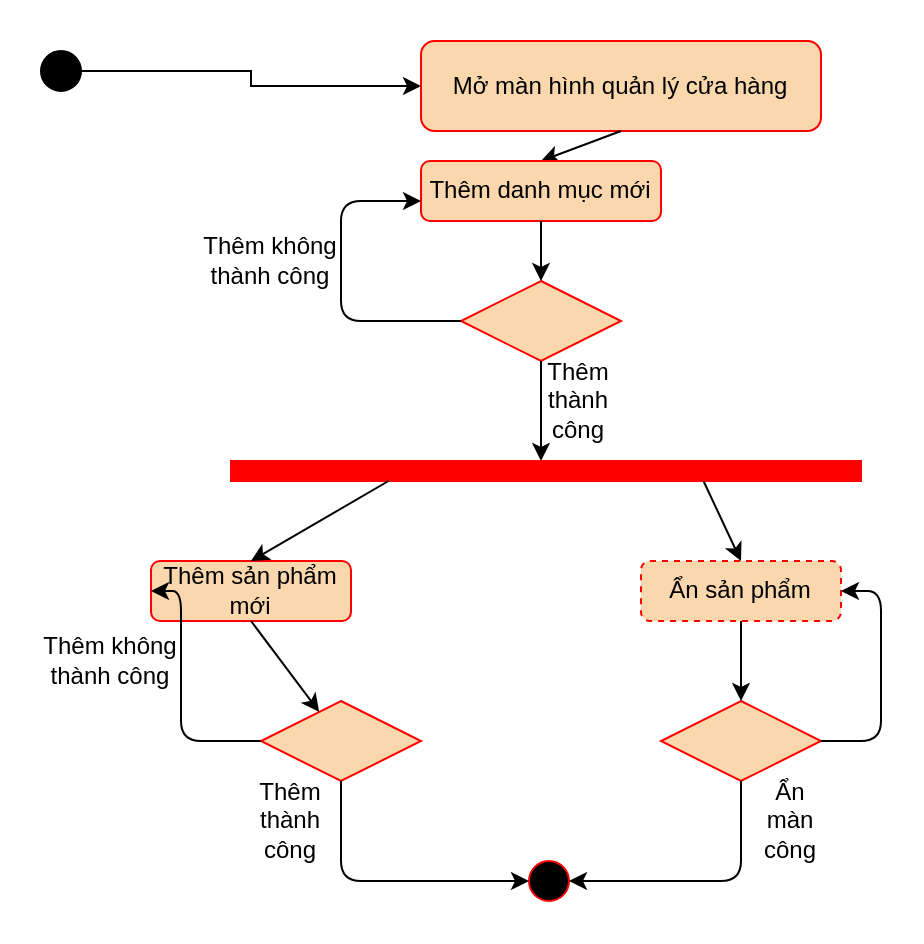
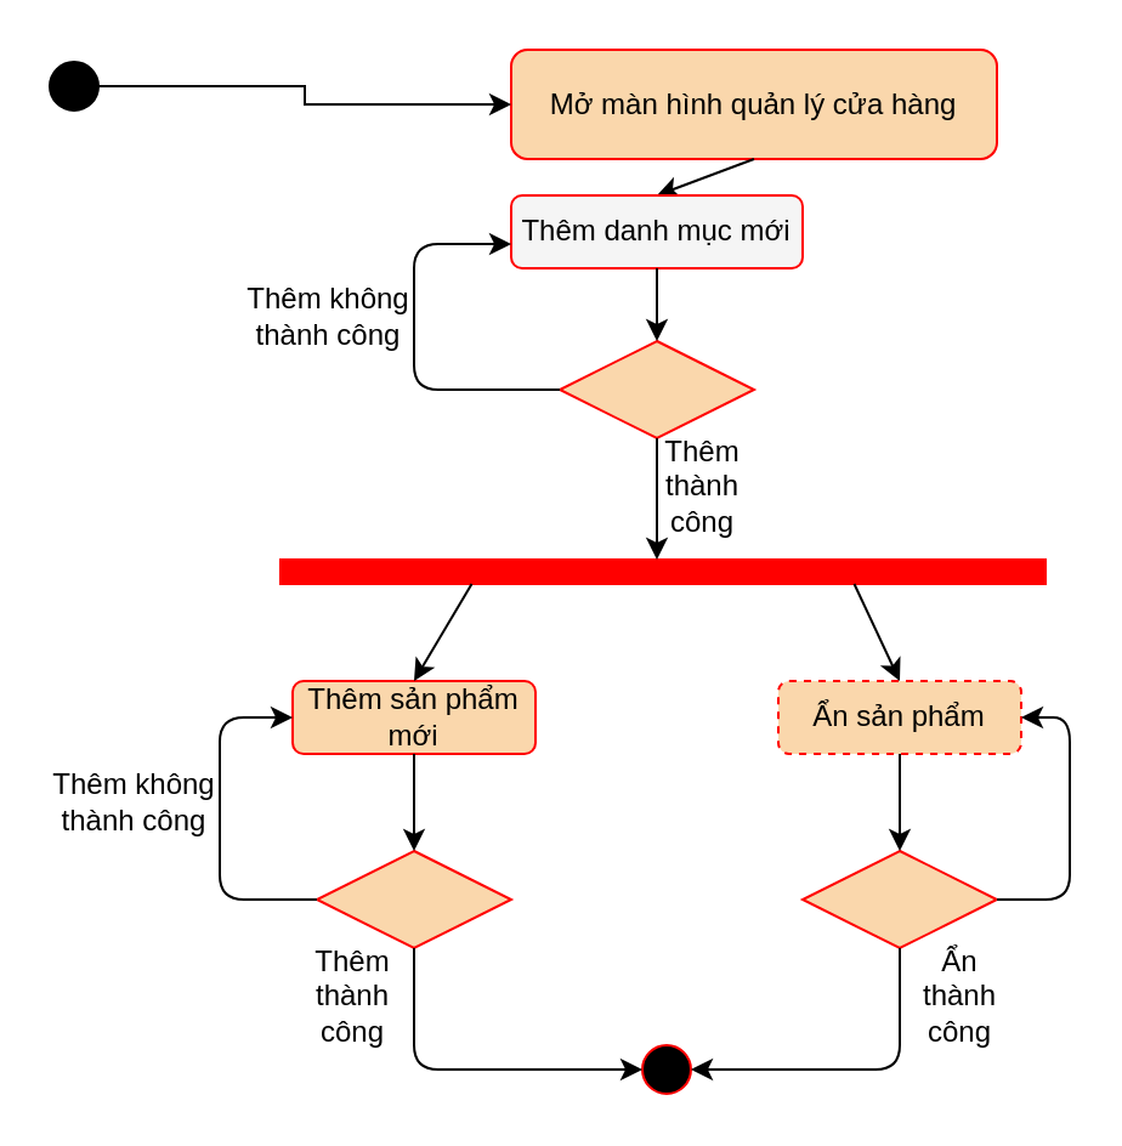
- <mxCell id="8" value="Thêm danh mục mới" style="rounded=1;whiteSpace=wrap;html=1;fillColor=#fad7ac;strokeColor=#FF0000;" vertex="1" parent="1"><mxGeometry x="210" y="80" width="120" height="30" as="geometry" /></mxCell>
+ <mxCell id="8" value="Thêm danh mục mới" style="rounded=1;whiteSpace=wrap;html=1;fillColor=#f5f5f5;strokeColor=#FF0000;" vertex="1" parent="1"><mxGeometry x="210" y="80" width="120" height="30" as="geometry" /></mxCell>
- <mxCell id="10" value="Thêm sản phẩm mới" style="rounded=1;whiteSpace=wrap;html=1;fillColor=#fad7ac;strokeColor=#FF0000;" vertex="1" parent="1"><mxGeometry x="75" y="280" width="100" height="30" as="geometry" /></mxCell>
+ <mxCell id="10" value="Thêm sản phẩm mới" style="rounded=1;whiteSpace=wrap;html=1;fillColor=#fad7ac;strokeColor=#FF0000;" vertex="1" parent="1"><mxGeometry x="120" y="280" width="100" height="30" as="geometry" /></mxCell>
- <mxCell id="28" value="Ẩn&lt;br&gt;màn công" style="text;html=1;strokeColor=none;fillColor=none;align=center;verticalAlign=middle;whiteSpace=wrap;rounded=0;" vertex="1" parent="1"><mxGeometry x="370" y="400" width="50" height="20" as="geometry" /></mxCell>
+ <mxCell id="28" value="Ẩn&lt;br&gt;thành công" style="text;html=1;strokeColor=none;fillColor=none;align=center;verticalAlign=middle;whiteSpace=wrap;rounded=0;" vertex="1" parent="1"><mxGeometry x="370" y="400" width="50" height="20" as="geometry" /></mxCell>
